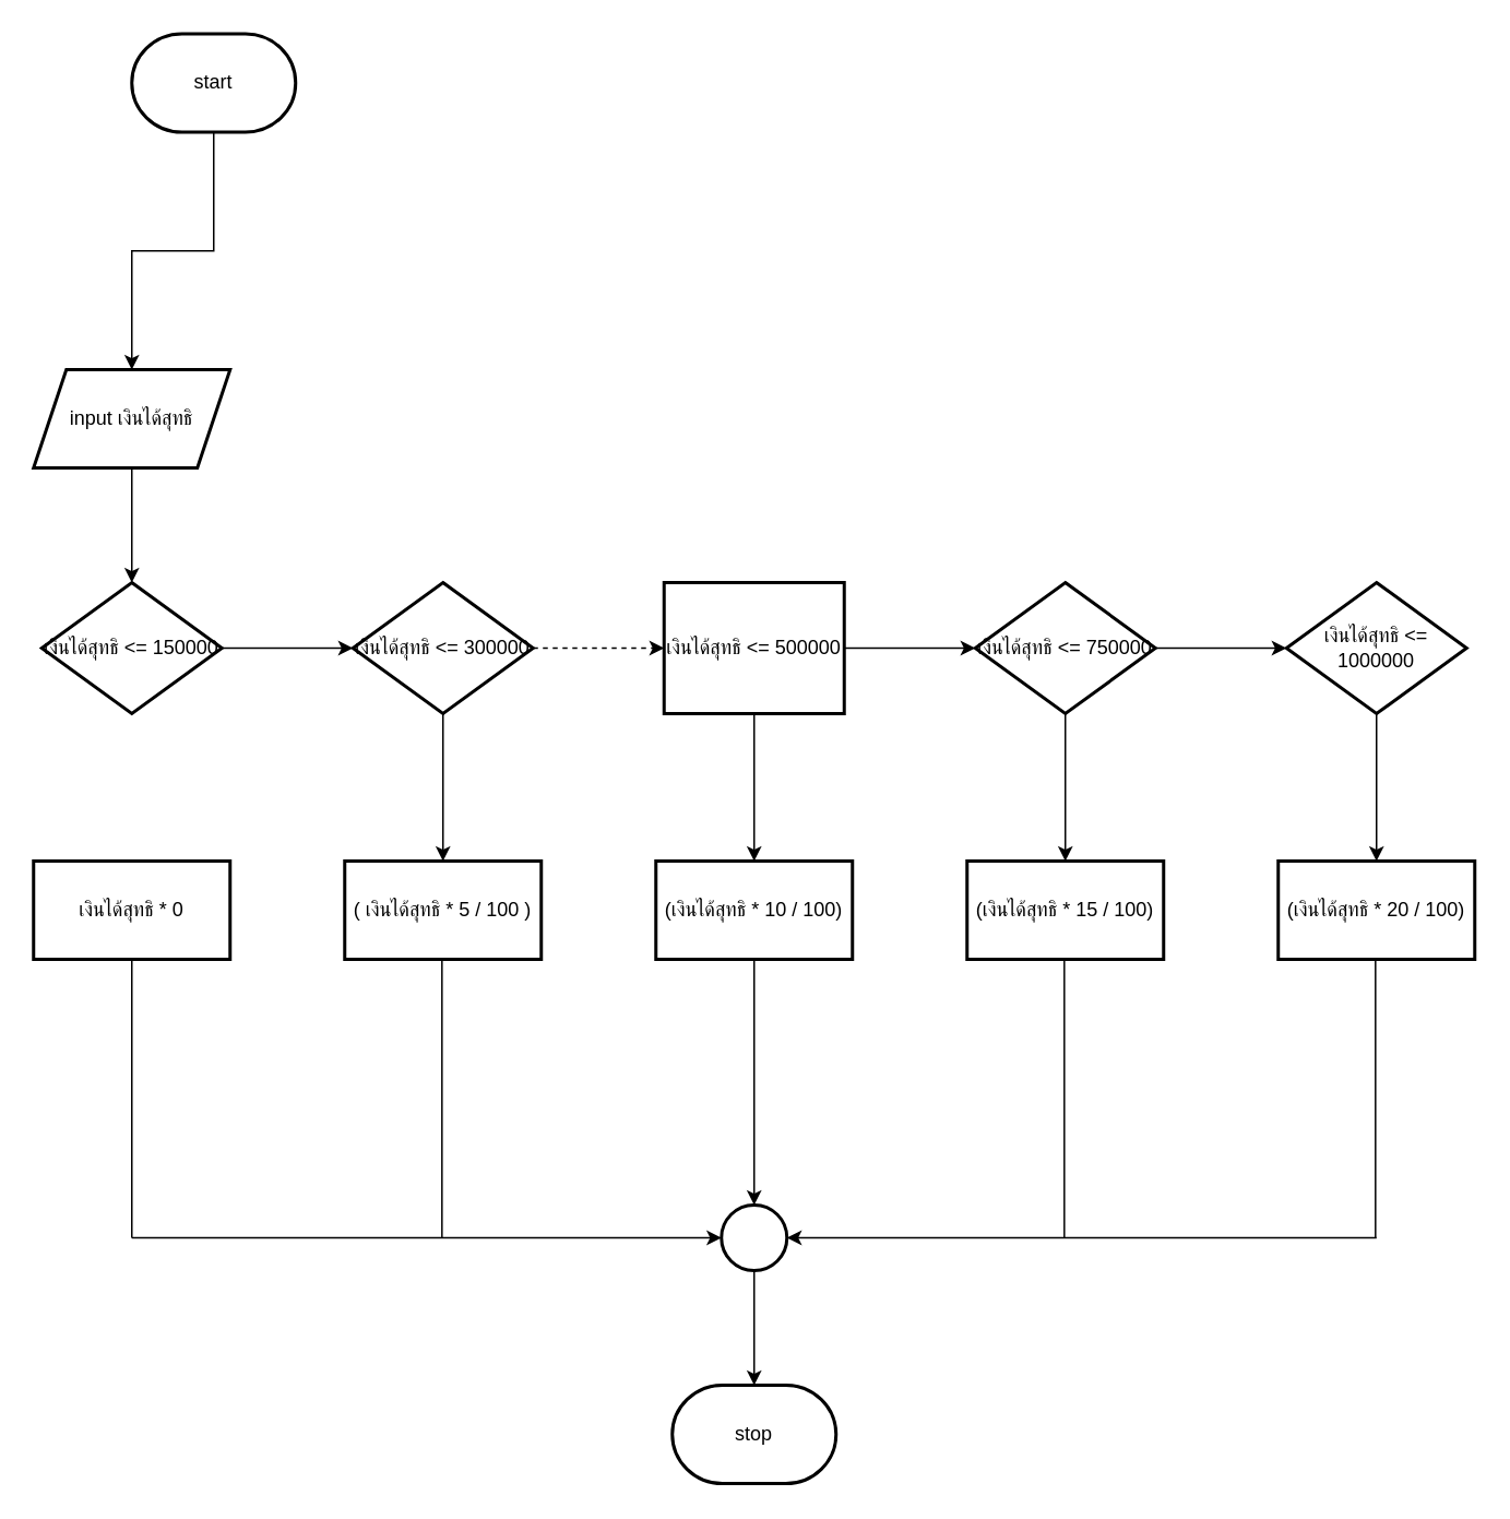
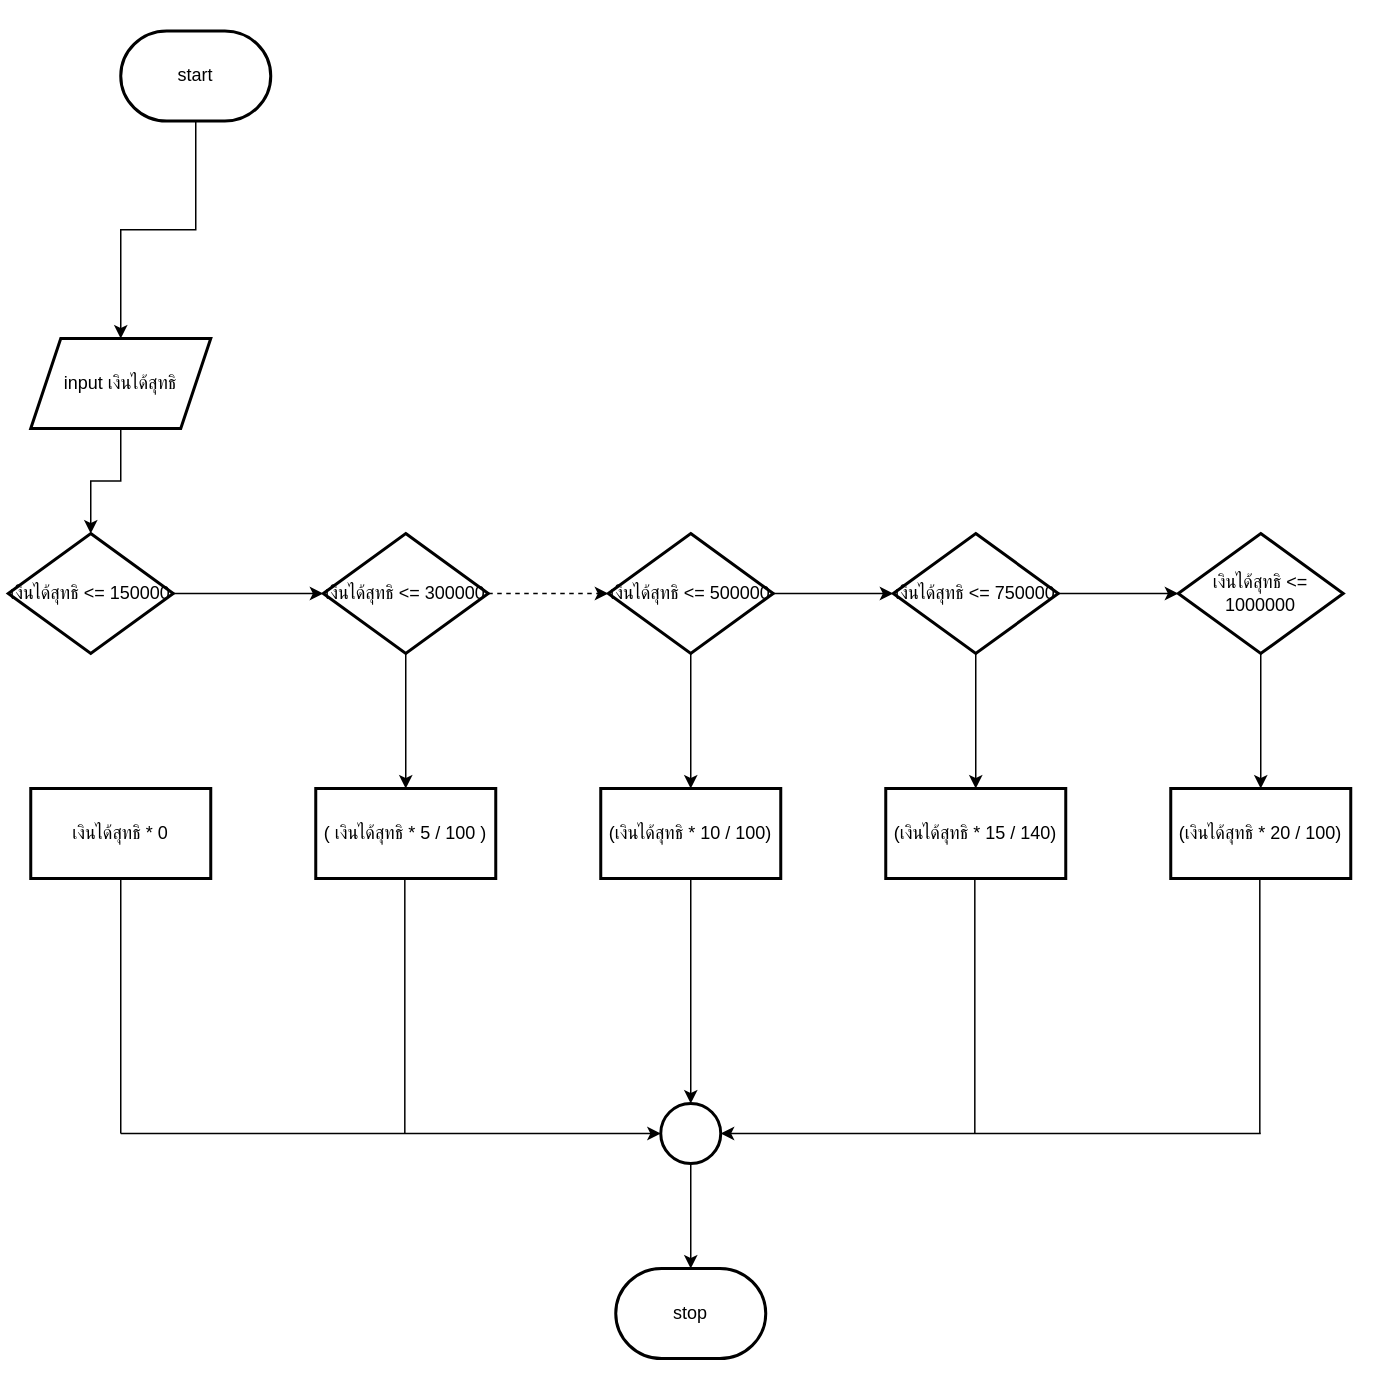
- <mxCell id="6" value="เงินได้สุทธิ &amp;lt;= 150000" style="rhombus;whiteSpace=wrap;html=1;strokeWidth=2;" vertex="1" parent="1"><mxGeometry x="25" y="355" width="110" height="80" as="geometry" /></mxCell>
+ <mxCell id="6" value="เงินได้สุทธิ &amp;lt;= 150000" style="rhombus;whiteSpace=wrap;html=1;strokeWidth=2;" vertex="1" parent="1"><mxGeometry x="5" y="355" width="110" height="80" as="geometry" /></mxCell>
- <mxCell id="12" value="เงินได้สุทธิ &amp;lt;= 500000" style="whiteSpace=wrap;html=1;strokeWidth=2;rounded=0;" vertex="1" parent="1"><mxGeometry x="405" y="355" width="110" height="80" as="geometry" /></mxCell>
+ <mxCell id="12" value="เงินได้สุทธิ &amp;lt;= 500000" style="rhombus;whiteSpace=wrap;html=1;strokeWidth=2;" vertex="1" parent="1"><mxGeometry x="405" y="355" width="110" height="80" as="geometry" /></mxCell>
- <mxCell id="21" value="(เงินได้สุทธิ * 15 / 100)" style="whiteSpace=wrap;html=1;strokeWidth=2;" vertex="1" parent="1"><mxGeometry x="590" y="525" width="120" height="60" as="geometry" /></mxCell>
+ <mxCell id="21" value="(เงินได้สุทธิ * 15 / 140)" style="whiteSpace=wrap;html=1;strokeWidth=2;" vertex="1" parent="1"><mxGeometry x="590" y="525" width="120" height="60" as="geometry" /></mxCell>
